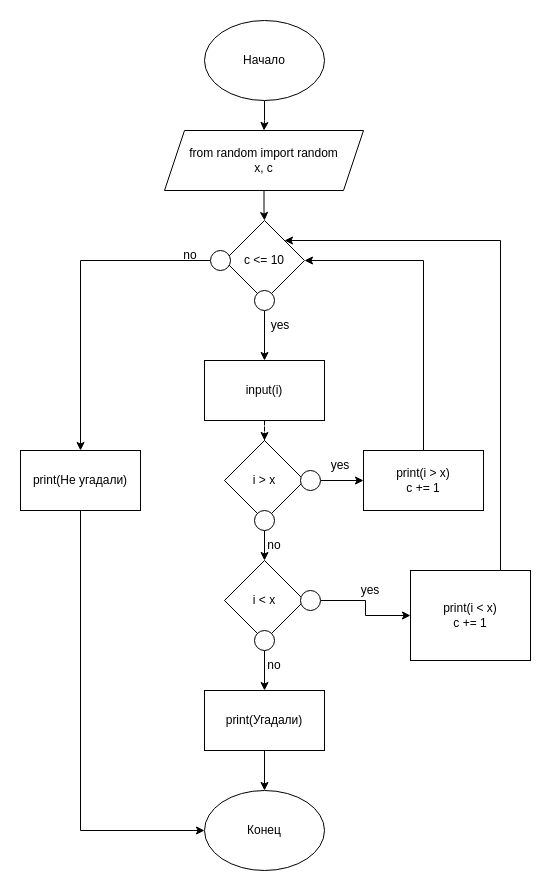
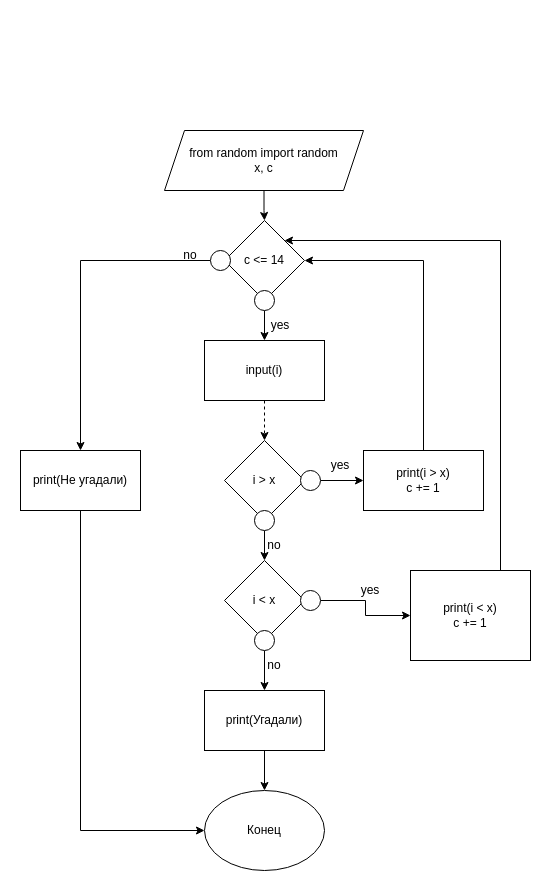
- <mxCell id="3" value="Начало" style="ellipse;whiteSpace=wrap;html=1;" vertex="1" parent="1"><mxGeometry x="204" width="120" height="80" as="geometry" y="20" /></mxCell>
- <mxCell id="2" value="" style="edgeStyle=orthogonalEdgeStyle;rounded=0;orthogonalLoop=1;jettySize=auto;html=1;" edge="1" parent="1" source="3" target="5"><mxGeometry relative="1" as="geometry" /></mxCell>
- <mxCell id="6" value="c &amp;lt;= 10" style="rhombus;whiteSpace=wrap;html=1;" vertex="1" parent="1"><mxGeometry x="224" y="220" width="80" height="80" as="geometry" /></mxCell>
+ <mxCell id="6" value="c &amp;lt;= 14" style="rhombus;whiteSpace=wrap;html=1;" vertex="1" parent="1"><mxGeometry x="224" y="220" width="80" height="80" as="geometry" /></mxCell>
- <mxCell id="12" value="input(i)" style="rounded=0;whiteSpace=wrap;html=1;" vertex="1" parent="1"><mxGeometry x="204" y="360" width="120" height="60" as="geometry" /></mxCell>
+ <mxCell id="12" value="input(i)" style="rounded=0;whiteSpace=wrap;html=1;" vertex="1" parent="1"><mxGeometry x="204" y="340" width="120" height="60" as="geometry" /></mxCell>
